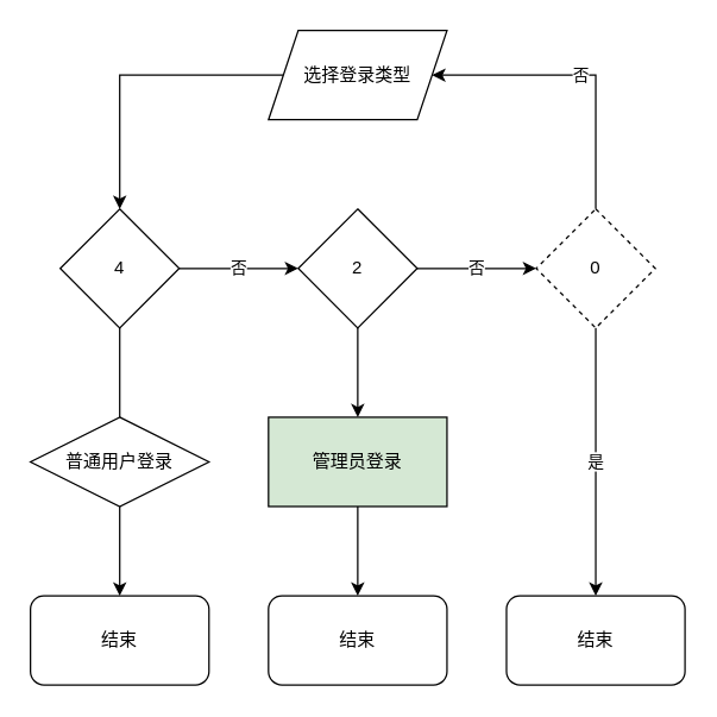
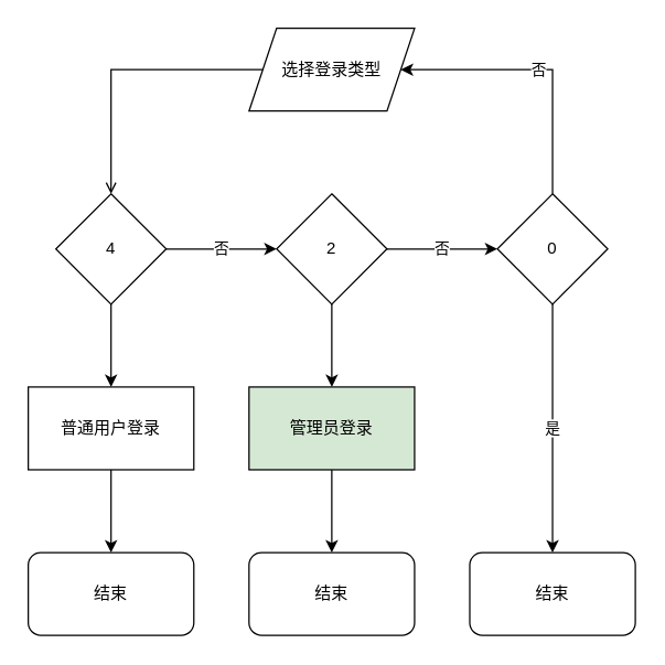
- <mxCell id="2" style="edgeStyle=orthogonalEdgeStyle;rounded=0;orthogonalLoop=1;jettySize=auto;html=1;" edge="1" parent="1" source="3" target="6"><mxGeometry relative="1" as="geometry" /></mxCell>
+ <mxCell id="2" style="edgeStyle=orthogonalEdgeStyle;rounded=0;orthogonalLoop=1;jettySize=auto;html=1;endArrow=open;" edge="1" parent="1" source="3" target="6"><mxGeometry relative="1" as="geometry" /></mxCell>
- <mxCell id="18" value="0" style="rhombus;whiteSpace=wrap;html=1;dashed=1;" vertex="1" parent="1"><mxGeometry x="360" y="140" width="80" height="80" as="geometry" /></mxCell>
+ <mxCell id="18" value="0" style="rhombus;whiteSpace=wrap;html=1;" vertex="1" parent="1"><mxGeometry x="360" y="140" width="80" height="80" as="geometry" /></mxCell>
- <mxCell id="4" style="edgeStyle=orthogonalEdgeStyle;rounded=0;orthogonalLoop=1;jettySize=auto;html=1;endArrow=none;" edge="1" parent="1" source="6" target="8"><mxGeometry relative="1" as="geometry" /></mxCell>
+ <mxCell id="4" style="edgeStyle=orthogonalEdgeStyle;rounded=0;orthogonalLoop=1;jettySize=auto;html=1;" edge="1" parent="1" source="6" target="8"><mxGeometry relative="1" as="geometry" /></mxCell>
- <mxCell id="8" value="普通用户登录" style="rhombus;whiteSpace=wrap;html=1;" vertex="1" parent="1"><mxGeometry x="20" y="280" width="120" height="60" as="geometry" /></mxCell>
+ <mxCell id="8" value="普通用户登录" style="rounded=0;whiteSpace=wrap;html=1;" vertex="1" parent="1"><mxGeometry x="20" y="280" width="120" height="60" as="geometry" /></mxCell>
